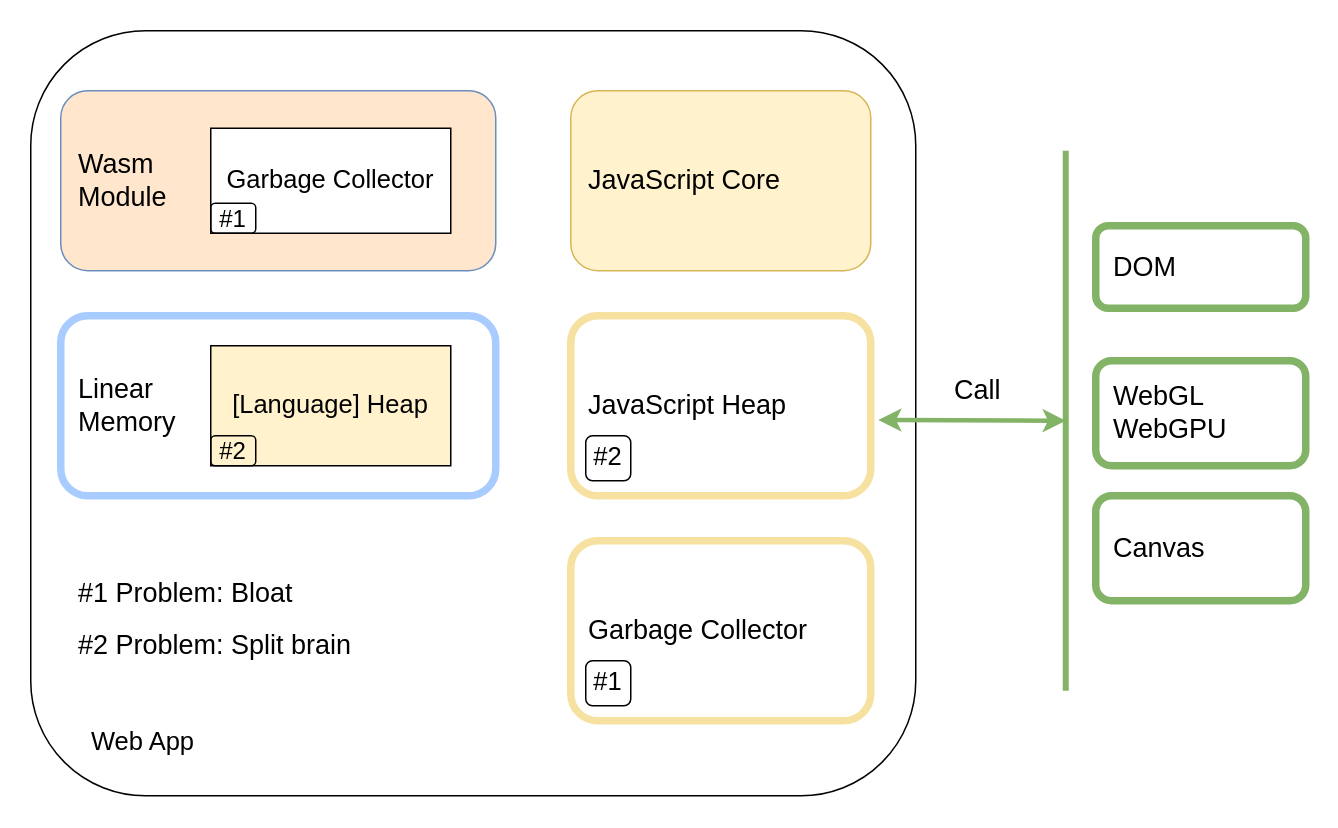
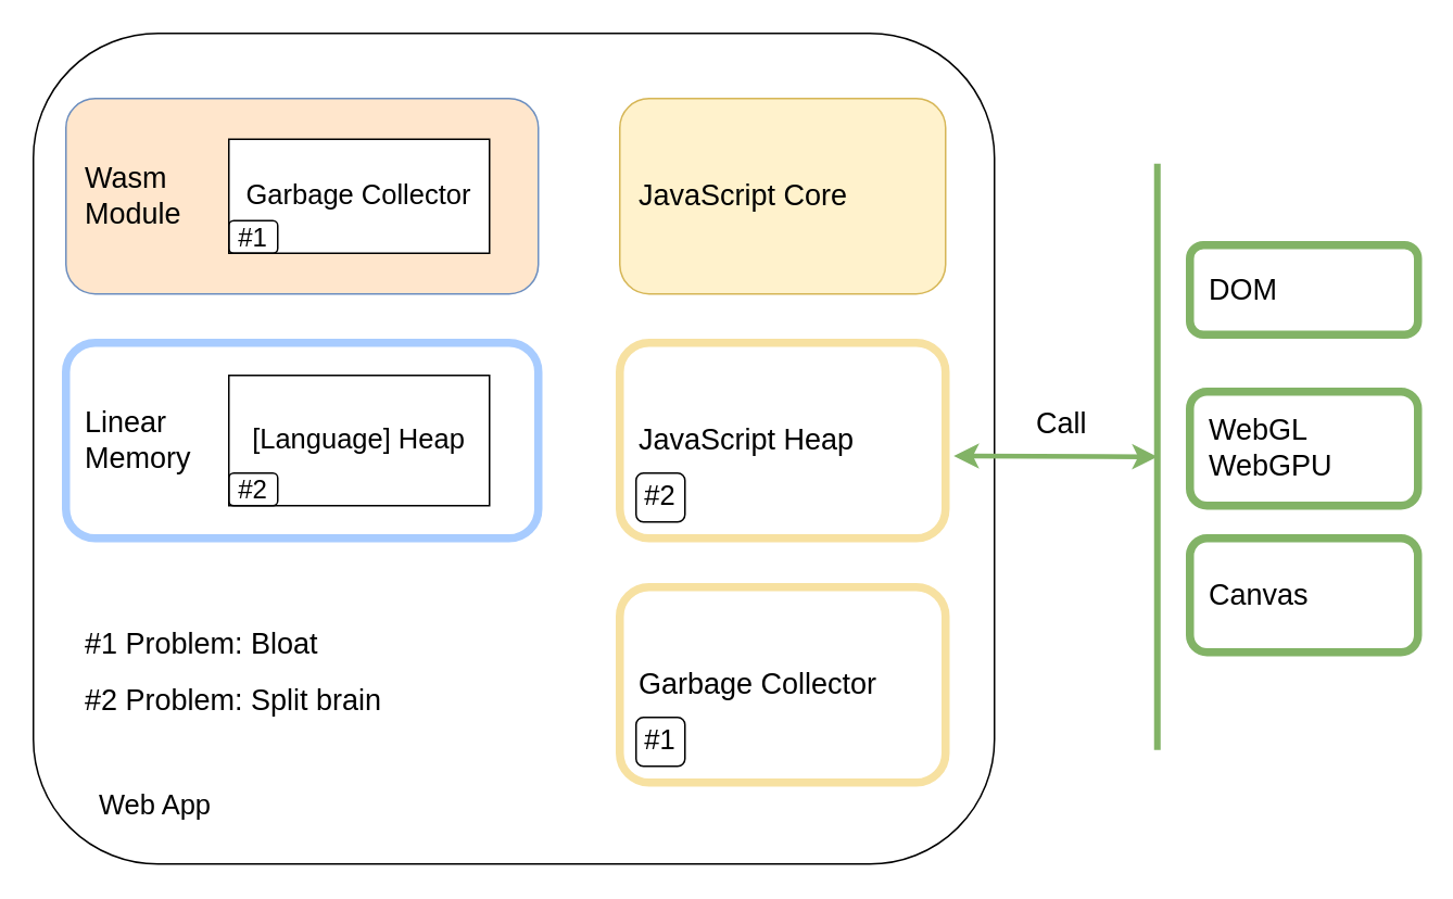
- <mxCell id="10" value="&lt;font style=&quot;font-size: 17px;&quot;&gt;[Language] Heap&lt;/font&gt;" style="rounded=0;whiteSpace=wrap;html=1;fillColor=#fff2cc;" parent="1" vertex="1"><mxGeometry x="140" y="230" width="160" height="80" as="geometry" /></mxCell>
+ <mxCell id="10" value="&lt;font style=&quot;font-size: 17px;&quot;&gt;[Language] Heap&lt;/font&gt;" style="rounded=0;whiteSpace=wrap;html=1;" parent="1" vertex="1"><mxGeometry x="140" y="230" width="160" height="80" as="geometry" /></mxCell>
